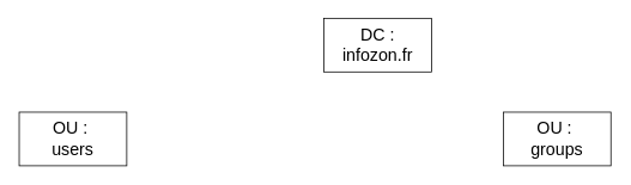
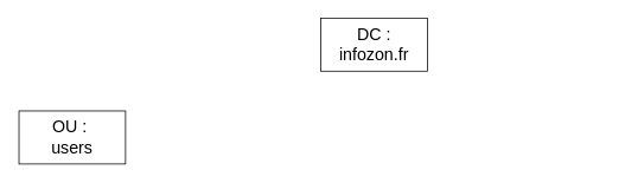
- <mxCell id="4" value="&lt;div&gt;&lt;font style=&quot;font-size: 19px;&quot;&gt;OU :&amp;nbsp;&lt;/font&gt;&lt;/div&gt;&lt;div&gt;&lt;font style=&quot;font-size: 19px;&quot;&gt;groups&lt;/font&gt;&lt;/div&gt;" style="rounded=0;whiteSpace=wrap;html=1;" vertex="1" parent="1"><mxGeometry x="560" y="125" width="120" height="60" as="geometry" /></mxCell>
